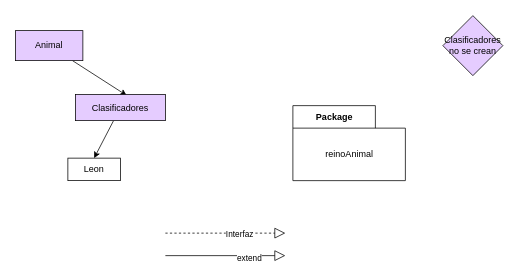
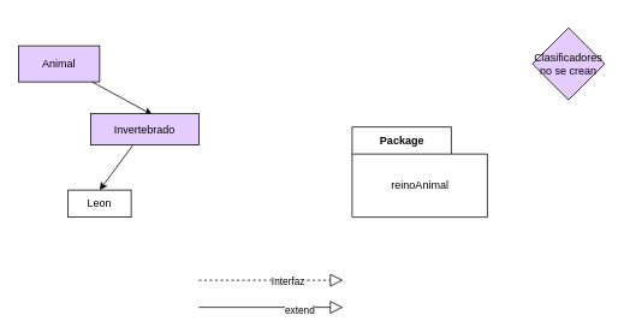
- <mxCell id="3" value="Animal" style="rounded=0;whiteSpace=wrap;html=1;fillColor=#E5CCFF;" parent="1" vertex="1"><mxGeometry x="20" y="40" width="90" height="40" as="geometry" /></mxCell>
+ <mxCell id="3" value="Animal" style="rounded=0;whiteSpace=wrap;html=1;fillColor=#E5CCFF;" parent="1" vertex="1"><mxGeometry x="20" y="50" width="90" height="40" as="geometry" /></mxCell>
- <mxCell id="6" value="Clasificadores no se crean" style="rhombus;whiteSpace=wrap;html=1;fillColor=#E5CCFF;" parent="1" vertex="1"><mxGeometry x="590" y="20" width="80" height="80" as="geometry" /></mxCell>
+ <mxCell id="6" value="Clasificadores no se crean" style="rhombus;whiteSpace=wrap;html=1;fillColor=#E5CCFF;" parent="1" vertex="1"><mxGeometry x="590" y="30" width="80" height="80" as="geometry" /></mxCell>
- <mxCell id="5" value="Clasificadores" style="rounded=0;whiteSpace=wrap;html=1;fillColor=#E5CCFF;" parent="1" vertex="1"><mxGeometry x="100" y="125" width="120" height="35" as="geometry" /></mxCell>
+ <mxCell id="5" value="Invertebrado" style="rounded=0;whiteSpace=wrap;html=1;fillColor=#E5CCFF;" parent="1" vertex="1"><mxGeometry x="100" y="125" width="120" height="35" as="geometry" /></mxCell>
- <mxCell id="7" value="Leon" style="rounded=0;whiteSpace=wrap;html=1;fillColor=none;" parent="1" vertex="1"><mxGeometry x="90" y="210" width="70" height="30" as="geometry" /></mxCell>
+ <mxCell id="7" value="Leon" style="rounded=0;whiteSpace=wrap;html=1;fillColor=none;" parent="1" vertex="1"><mxGeometry x="75" y="210" width="70" height="30" as="geometry" /></mxCell>
